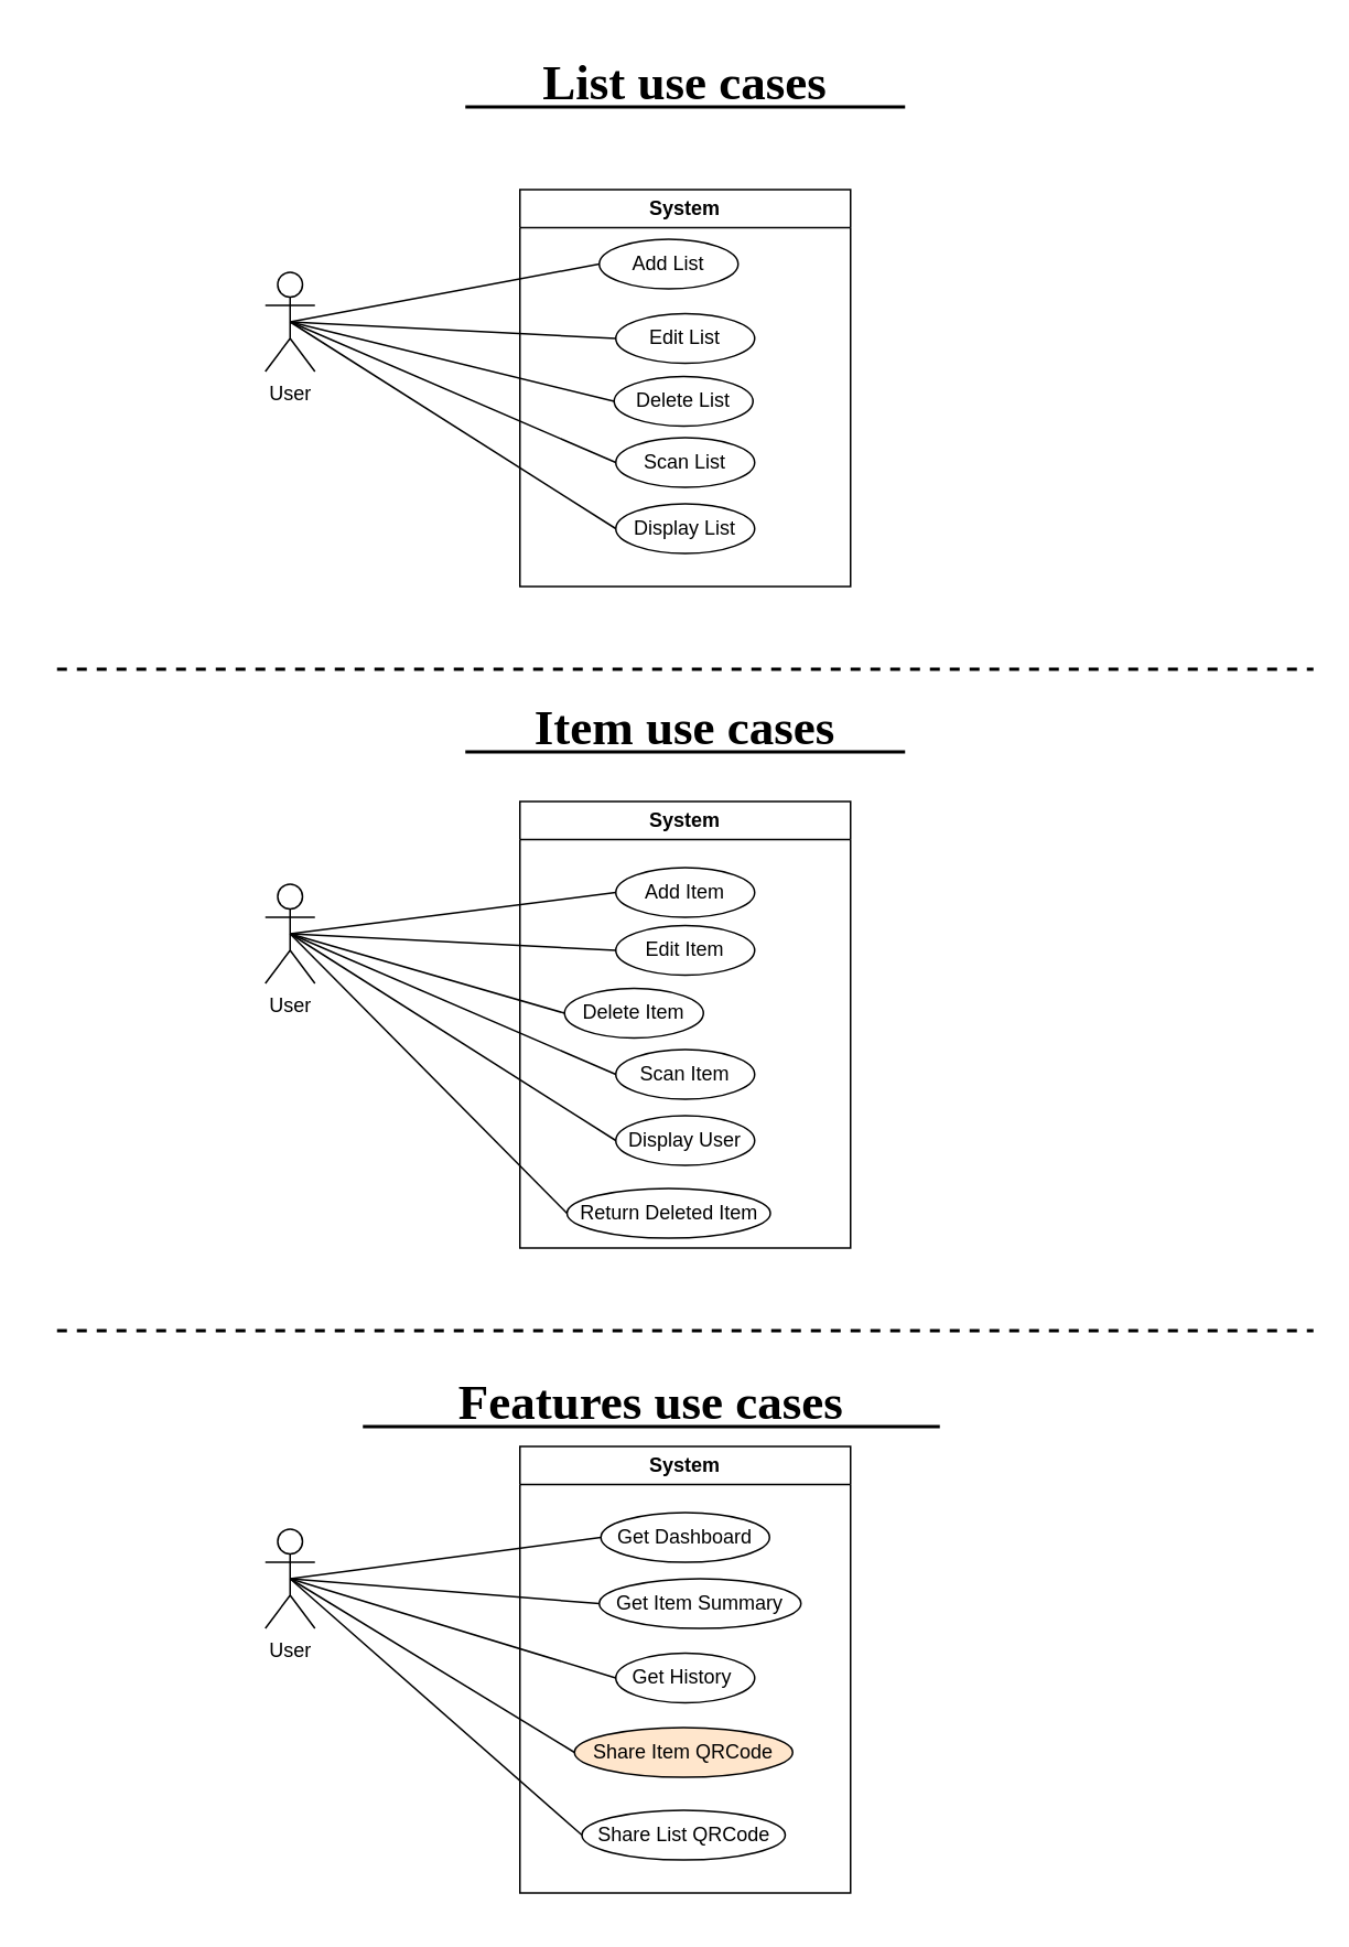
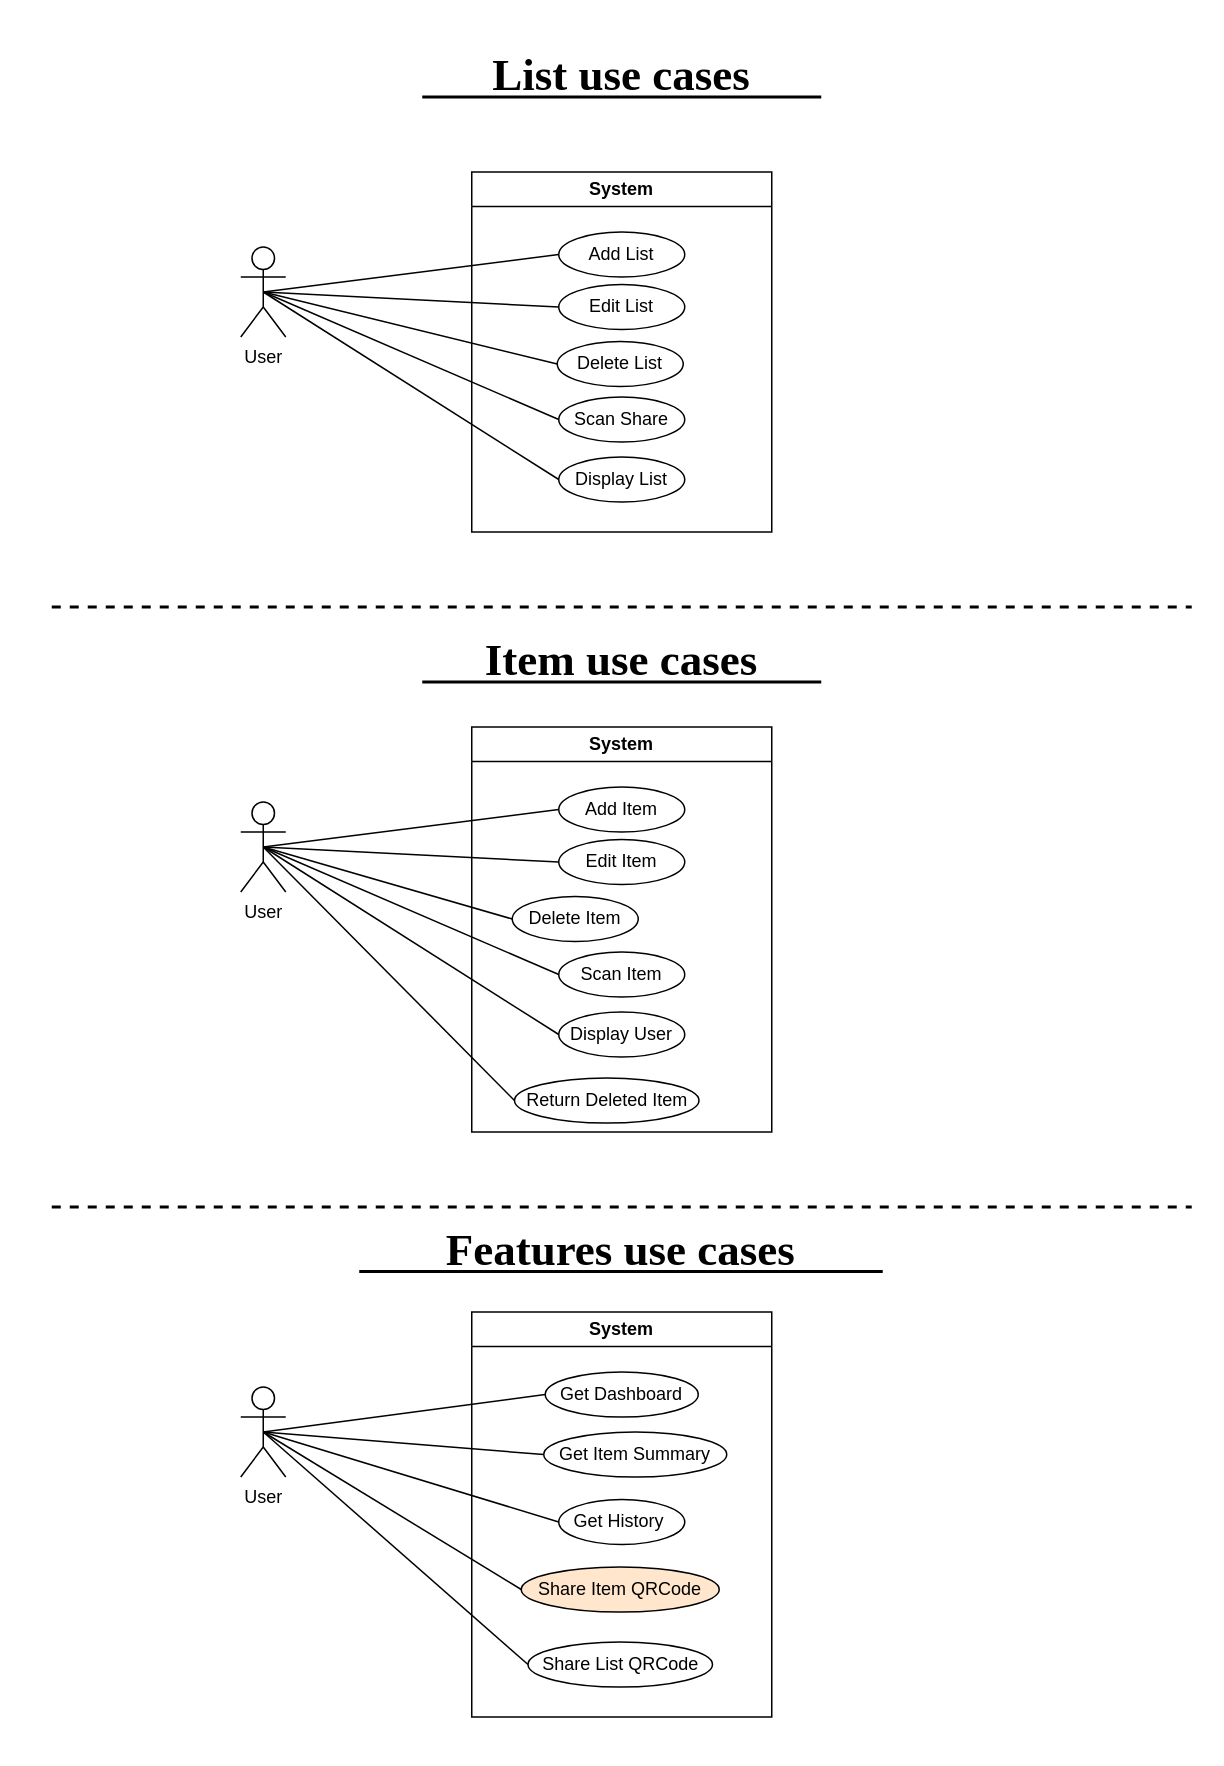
- <mxCell id="16" value="Add List" style="ellipse;whiteSpace=wrap;html=1;" parent="15" vertex="1"><mxGeometry x="48" y="30" width="84" height="30" as="geometry" /></mxCell>
+ <mxCell id="16" value="Add List" style="ellipse;whiteSpace=wrap;html=1;" parent="15" vertex="1"><mxGeometry x="58" y="40" width="84" height="30" as="geometry" /></mxCell>
- <mxCell id="19" value="Scan List" style="ellipse;whiteSpace=wrap;html=1;" parent="15" vertex="1"><mxGeometry x="58" y="150" width="84" height="30" as="geometry" /></mxCell>
+ <mxCell id="19" value="Scan Share" style="ellipse;whiteSpace=wrap;html=1;" parent="15" vertex="1"><mxGeometry x="58" y="150" width="84" height="30" as="geometry" /></mxCell>
- <mxCell id="42" value="&lt;font style=&quot;font-size: 30px;&quot; face=&quot;Verdana&quot;&gt;&lt;b&gt;Features use cases&lt;/b&gt;&lt;/font&gt;" style="text;html=1;align=center;verticalAlign=middle;whiteSpace=wrap;rounded=0;" parent="3" vertex="1"><mxGeometry x="185" y="798" width="349" height="30" as="geometry" /></mxCell>
+ <mxCell id="42" value="&lt;font style=&quot;font-size: 30px;&quot; face=&quot;Verdana&quot;&gt;&lt;b&gt;Features use cases&lt;/b&gt;&lt;/font&gt;" style="text;html=1;align=center;verticalAlign=middle;whiteSpace=wrap;rounded=0;" parent="3" vertex="1"><mxGeometry x="205" y="783" width="349" height="30" as="geometry" /></mxCell>
